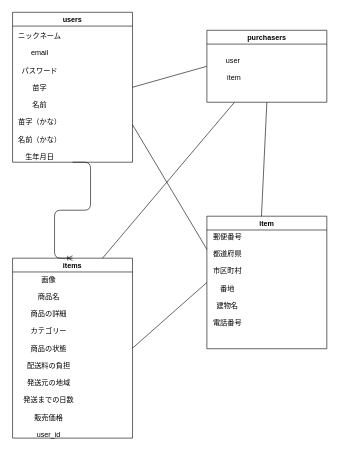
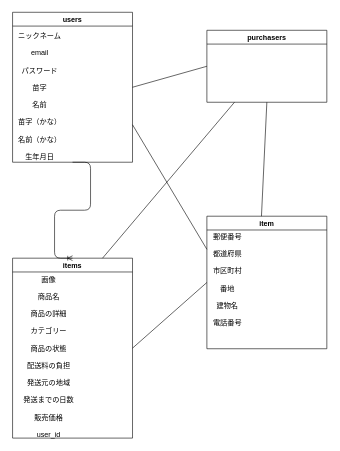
- <mxCell id="7" value="user&amp;nbsp;&lt;br&gt;&lt;br&gt;item" style="text;html=1;align=center;verticalAlign=middle;resizable=0;points=[];autosize=1;" vertex="1" parent="6"><mxGeometry x="25" y="40" width="40" height="50" as="geometry" /></mxCell>
